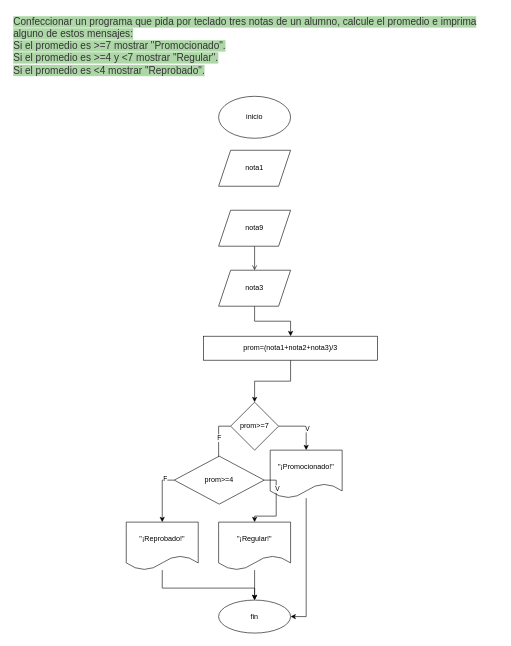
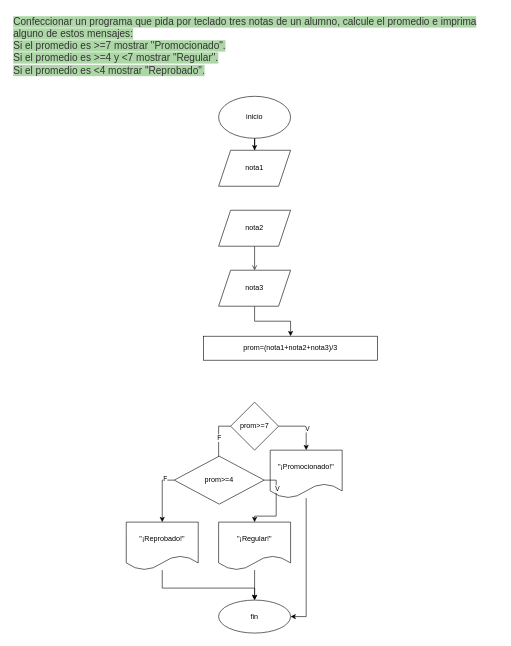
+ <mxCell id="3" value="" style="edgeStyle=orthogonalEdgeStyle;rounded=0;orthogonalLoop=1;jettySize=auto;html=1;" edge="1" parent="1" source="4" target="7"><mxGeometry relative="1" as="geometry" /></mxCell>
- <mxCell id="9" value="nota9" style="shape=parallelogram;perimeter=parallelogramPerimeter;whiteSpace=wrap;html=1;fixedSize=1;" vertex="1" parent="1"><mxGeometry x="364" y="350" width="120" height="60" as="geometry" /></mxCell>
+ <mxCell id="9" value="nota2" style="shape=parallelogram;perimeter=parallelogramPerimeter;whiteSpace=wrap;html=1;fixedSize=1;" vertex="1" parent="1"><mxGeometry x="364" y="350" width="120" height="60" as="geometry" /></mxCell>
- <mxCell id="10" value="" style="edgeStyle=orthogonalEdgeStyle;rounded=0;orthogonalLoop=1;jettySize=auto;html=1;" edge="1" parent="1" source="11" target="16"><mxGeometry relative="1" as="geometry" /></mxCell>
